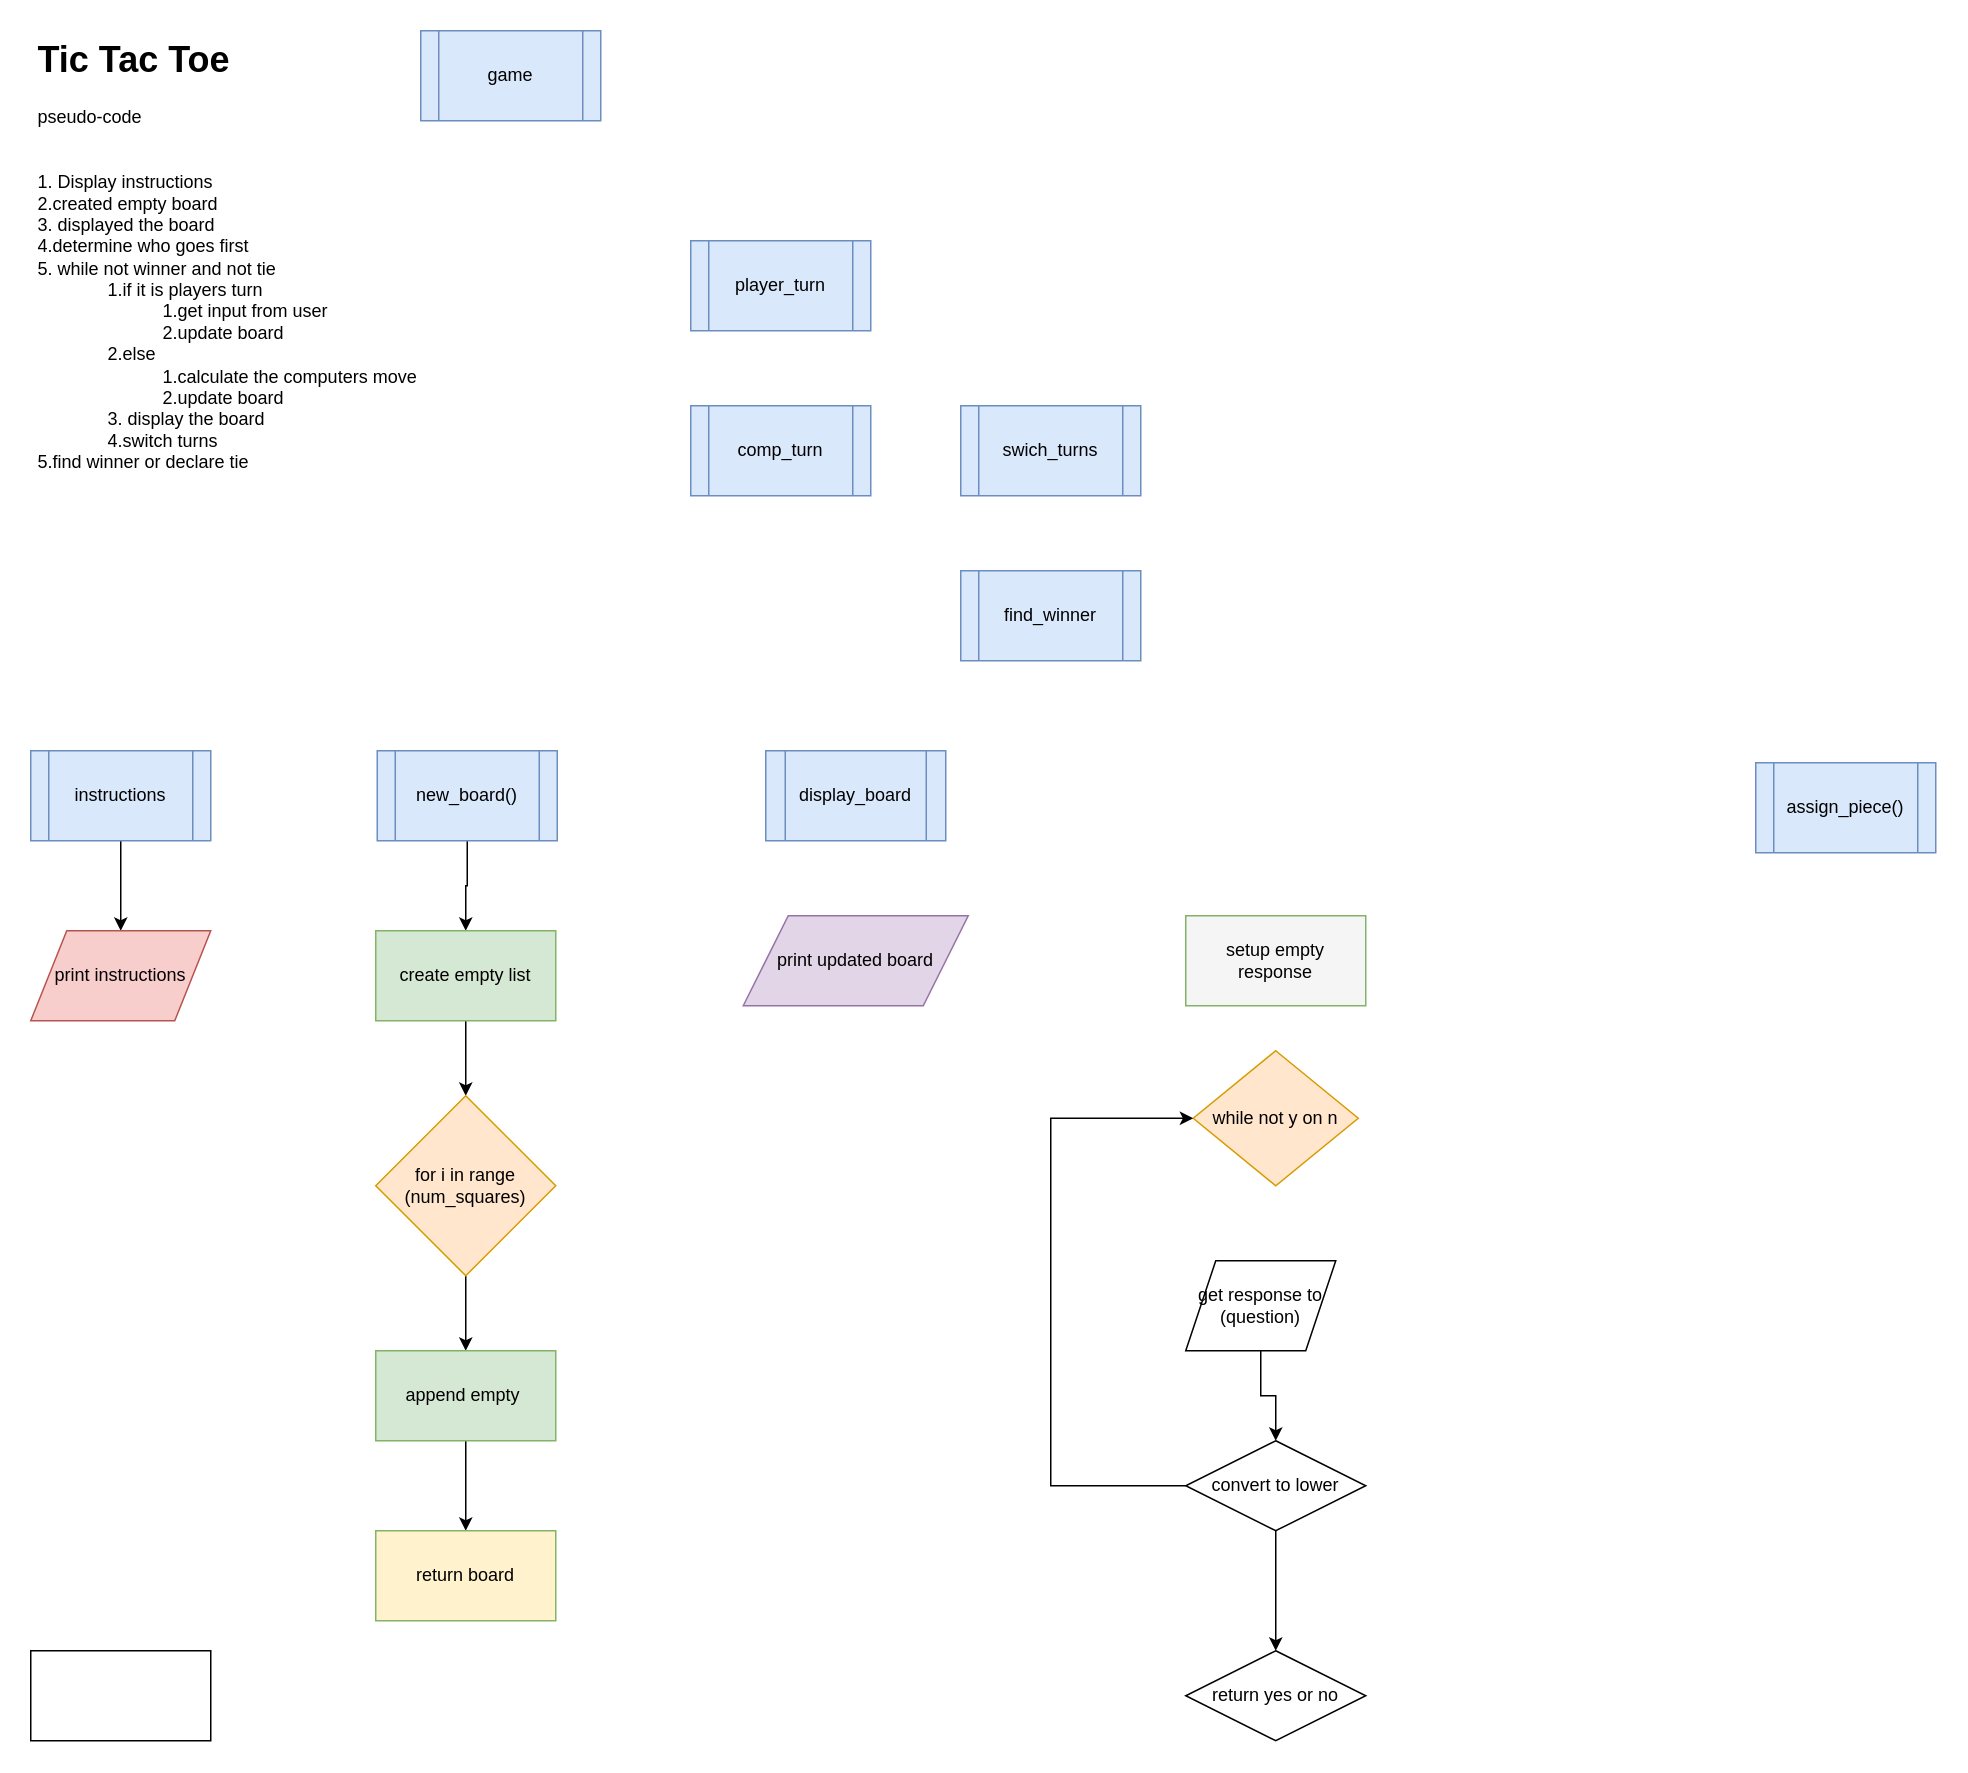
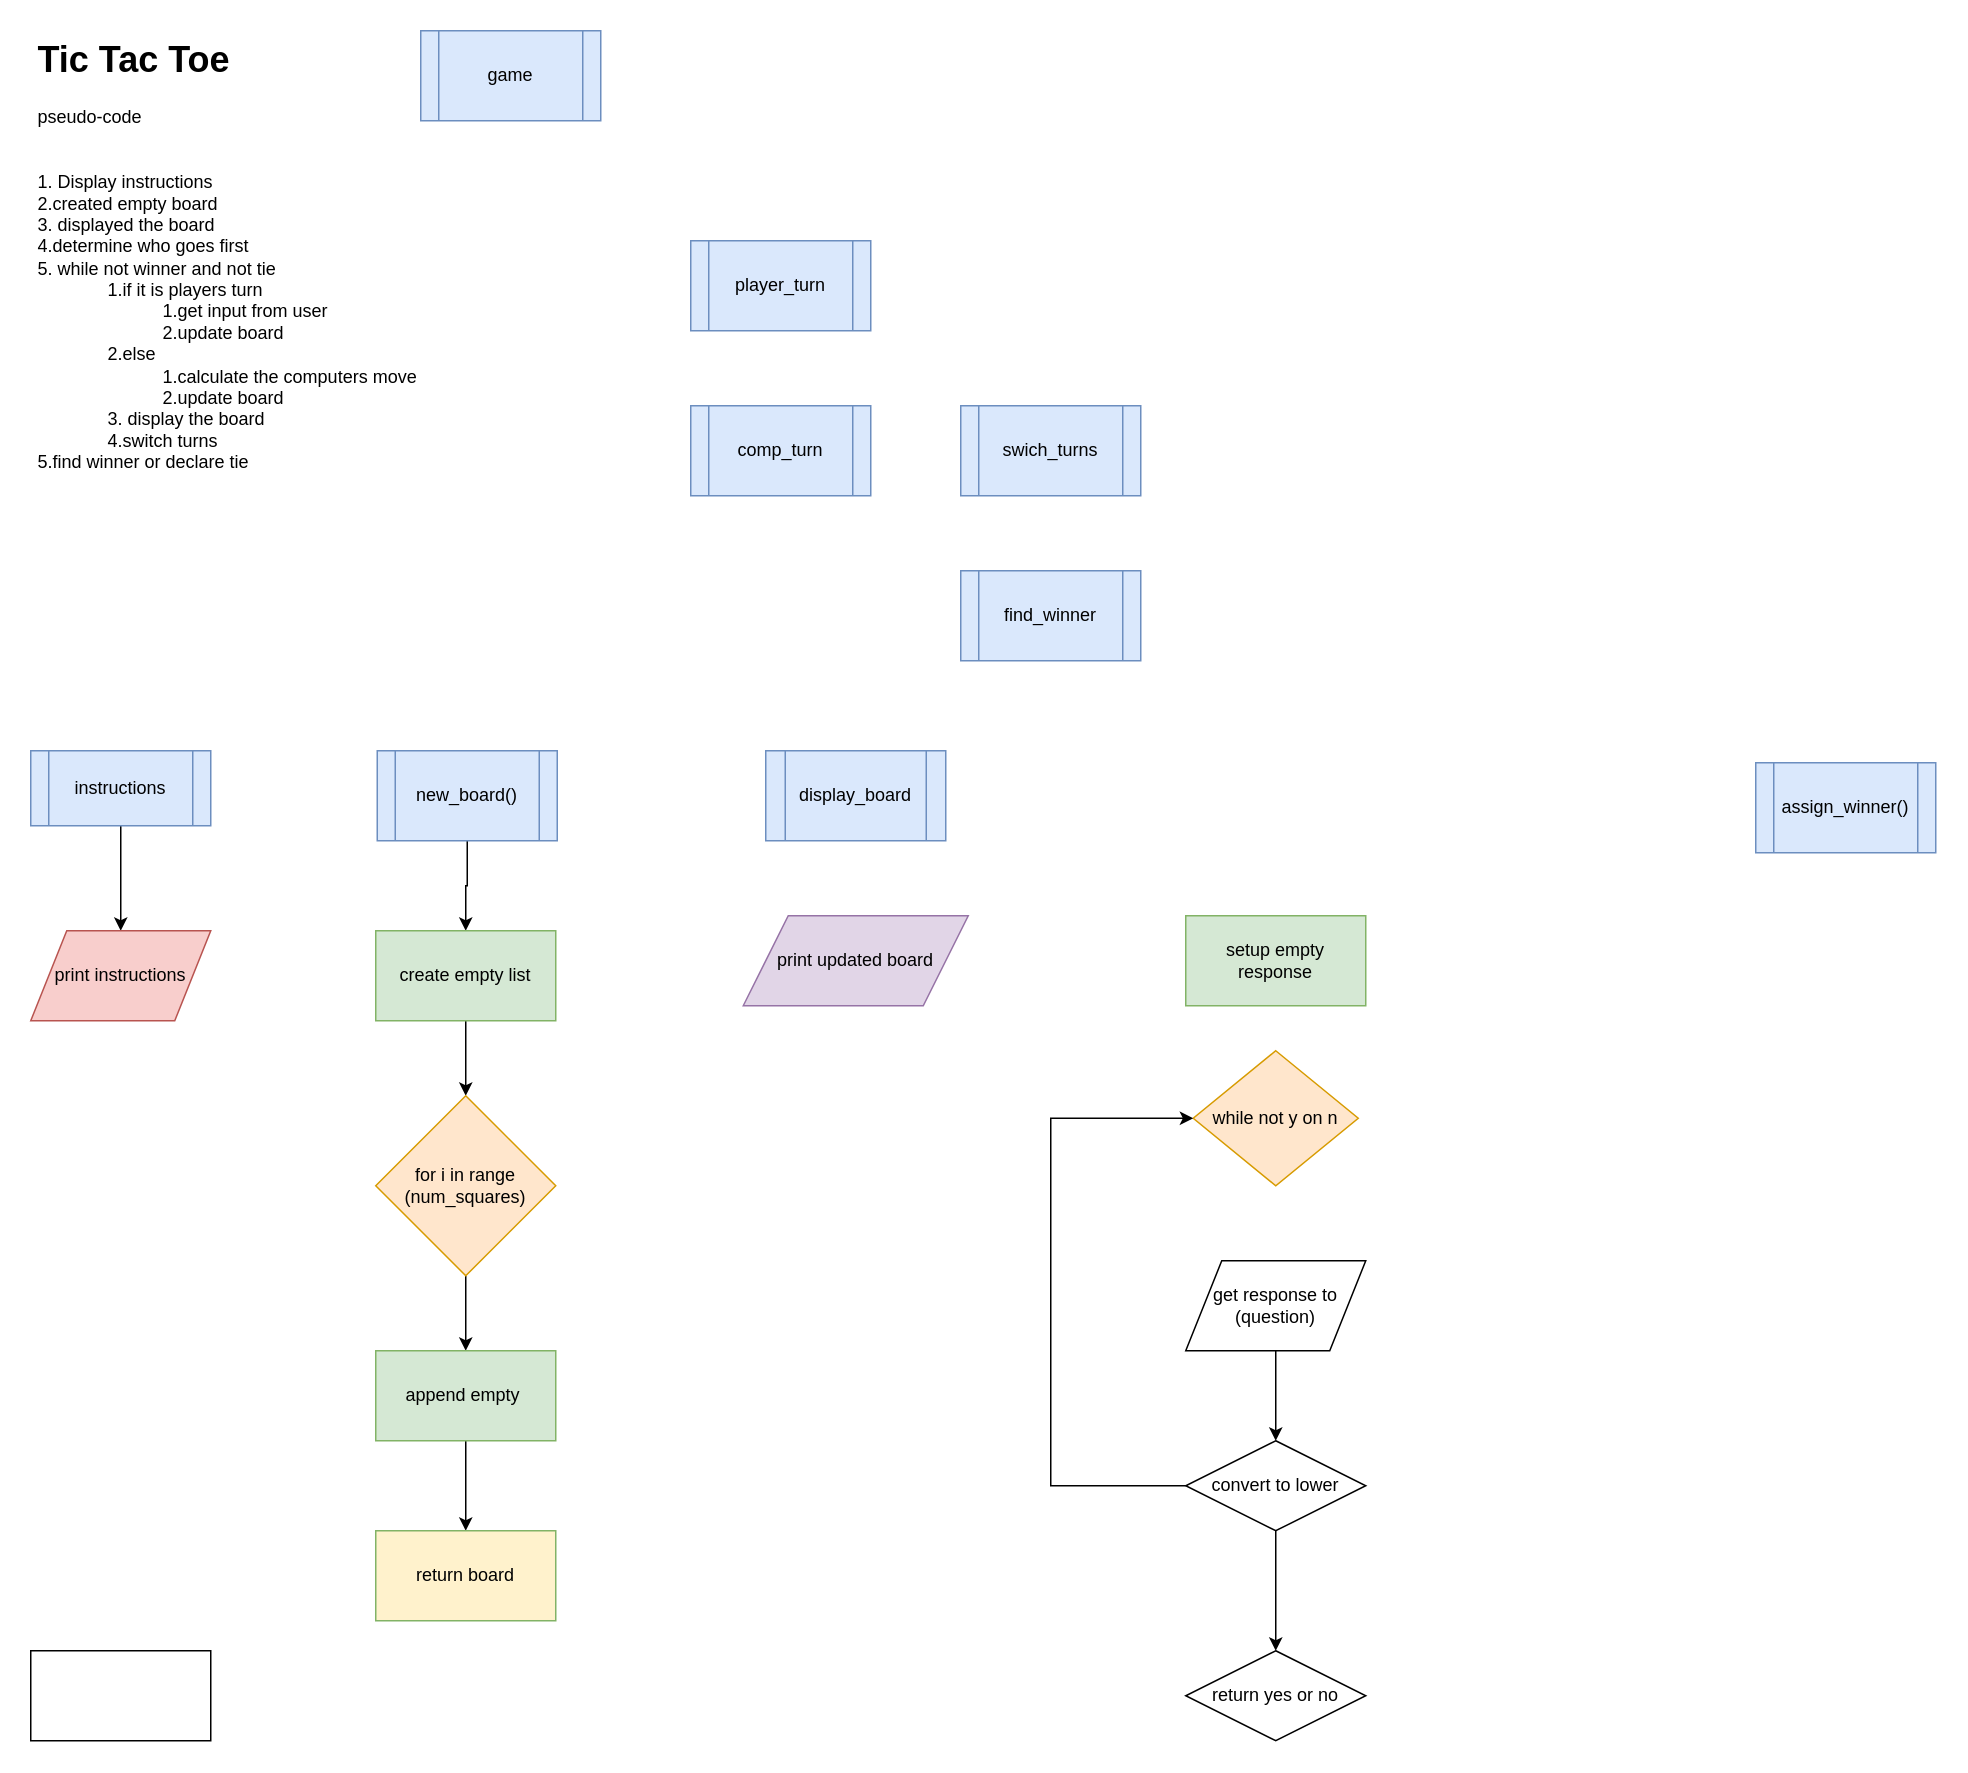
- <mxCell id="4" value="instructions" style="shape=process;whiteSpace=wrap;html=1;backgroundOutline=1;fillColor=#dae8fc;strokeColor=#6c8ebf;" vertex="1" parent="1"><mxGeometry x="20" y="500" width="120" height="60" as="geometry" /></mxCell>
+ <mxCell id="4" value="instructions" style="shape=process;whiteSpace=wrap;html=1;backgroundOutline=1;fillColor=#dae8fc;strokeColor=#6c8ebf;" vertex="1" parent="1"><mxGeometry x="20" y="500" width="120" height="50" as="geometry" /></mxCell>
- <mxCell id="7" value="assign_piece()" style="shape=process;whiteSpace=wrap;html=1;backgroundOutline=1;fillColor=#dae8fc;strokeColor=#6c8ebf;" vertex="1" parent="1"><mxGeometry x="1170" y="508" width="120" height="60" as="geometry" /></mxCell>
+ <mxCell id="7" value="assign_winner()" style="shape=process;whiteSpace=wrap;html=1;backgroundOutline=1;fillColor=#dae8fc;strokeColor=#6c8ebf;" vertex="1" parent="1"><mxGeometry x="1170" y="508" width="120" height="60" as="geometry" /></mxCell>
- <mxCell id="23" value="setup empty response" style="rounded=0;whiteSpace=wrap;html=1;fillColor=#f5f5f5;strokeColor=#82b366;" vertex="1" parent="1"><mxGeometry x="790" y="610" width="120" height="60" as="geometry" /></mxCell>
+ <mxCell id="23" value="setup empty response" style="rounded=0;whiteSpace=wrap;html=1;fillColor=#d5e8d4;strokeColor=#82b366;" vertex="1" parent="1"><mxGeometry x="790" y="610" width="120" height="60" as="geometry" /></mxCell>
- <mxCell id="27" value="get response to (question)" style="shape=parallelogram;perimeter=parallelogramPerimeter;whiteSpace=wrap;html=1;" vertex="1" parent="1"><mxGeometry x="790" y="840" width="100" height="60" as="geometry" /></mxCell>
+ <mxCell id="27" value="get response to (question)" style="shape=parallelogram;perimeter=parallelogramPerimeter;whiteSpace=wrap;html=1;" vertex="1" parent="1"><mxGeometry x="790" y="840" width="120" height="60" as="geometry" /></mxCell>
